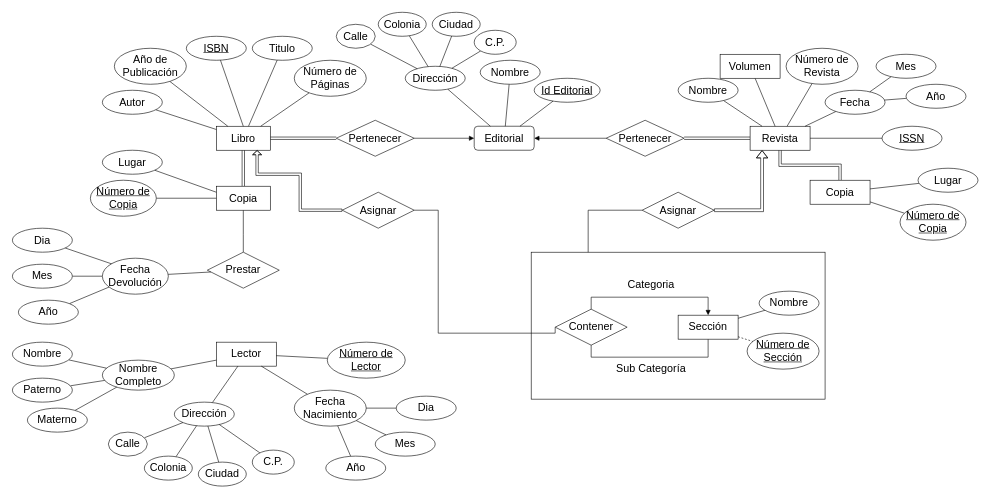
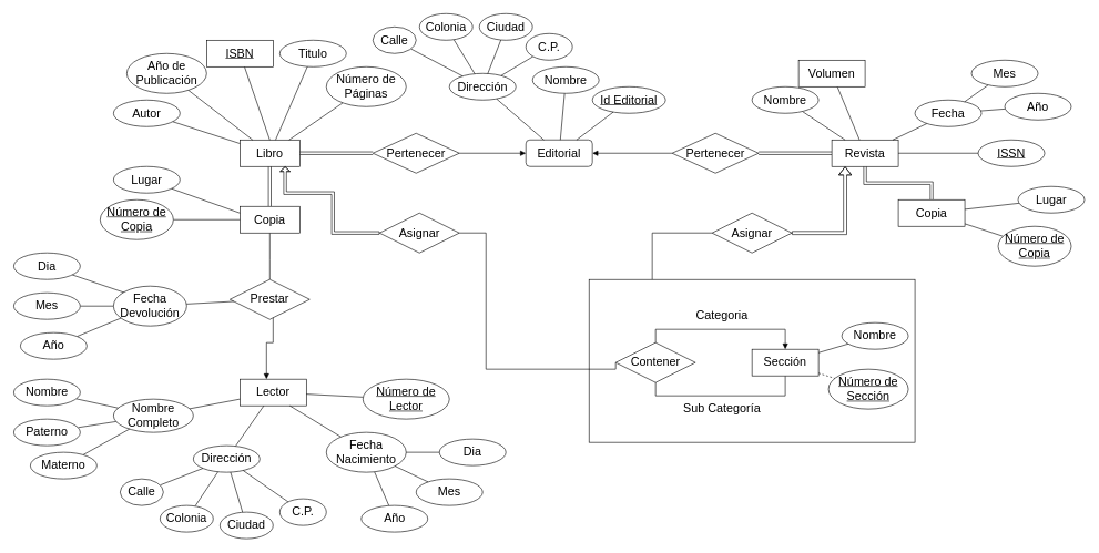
- <mxCell id="8" value="ISBN" style="ellipse;whiteSpace=wrap;html=1;align=center;fontStyle=4;strokeWidth=1;fontSize=18;" parent="1" vertex="1"><mxGeometry x="310" y="60" width="100" height="40" as="geometry" /></mxCell>
+ <mxCell id="8" value="ISBN" style="whiteSpace=wrap;html=1;align=center;fontStyle=4;strokeWidth=1;fontSize=18;rounded=0;" parent="1" vertex="1"><mxGeometry x="310" y="60" width="100" height="40" as="geometry" /></mxCell>
- <mxCell id="103" value="Número de Revista" style="ellipse;whiteSpace=wrap;html=1;align=center;fontSize=18;fontStyle=0" parent="1" vertex="1"><mxGeometry x="1310" y="80" width="120" height="60" as="geometry" /></mxCell>
- <mxCell id="102" style="edgeStyle=none;rounded=0;orthogonalLoop=1;jettySize=auto;html=1;startArrow=none;startFill=0;endArrow=none;endFill=0;fontSize=18;" parent="1" source="103" target="84" edge="1"><mxGeometry relative="1" as="geometry" /></mxCell>
+ <mxCell id="21" style="edgeStyle=orthogonalEdgeStyle;rounded=0;orthogonalLoop=1;jettySize=auto;html=1;entryX=0.542;entryY=0.667;entryDx=0;entryDy=0;entryPerimeter=0;endArrow=none;endFill=0;fontSize=18;startArrow=block;startFill=1;strokeWidth=1;" parent="1" source="22" target="51" edge="1"><mxGeometry relative="1" as="geometry"><Array as="points"><mxPoint x="400" y="515" /><mxPoint x="410" y="515" /></Array></mxGeometry></mxCell>
